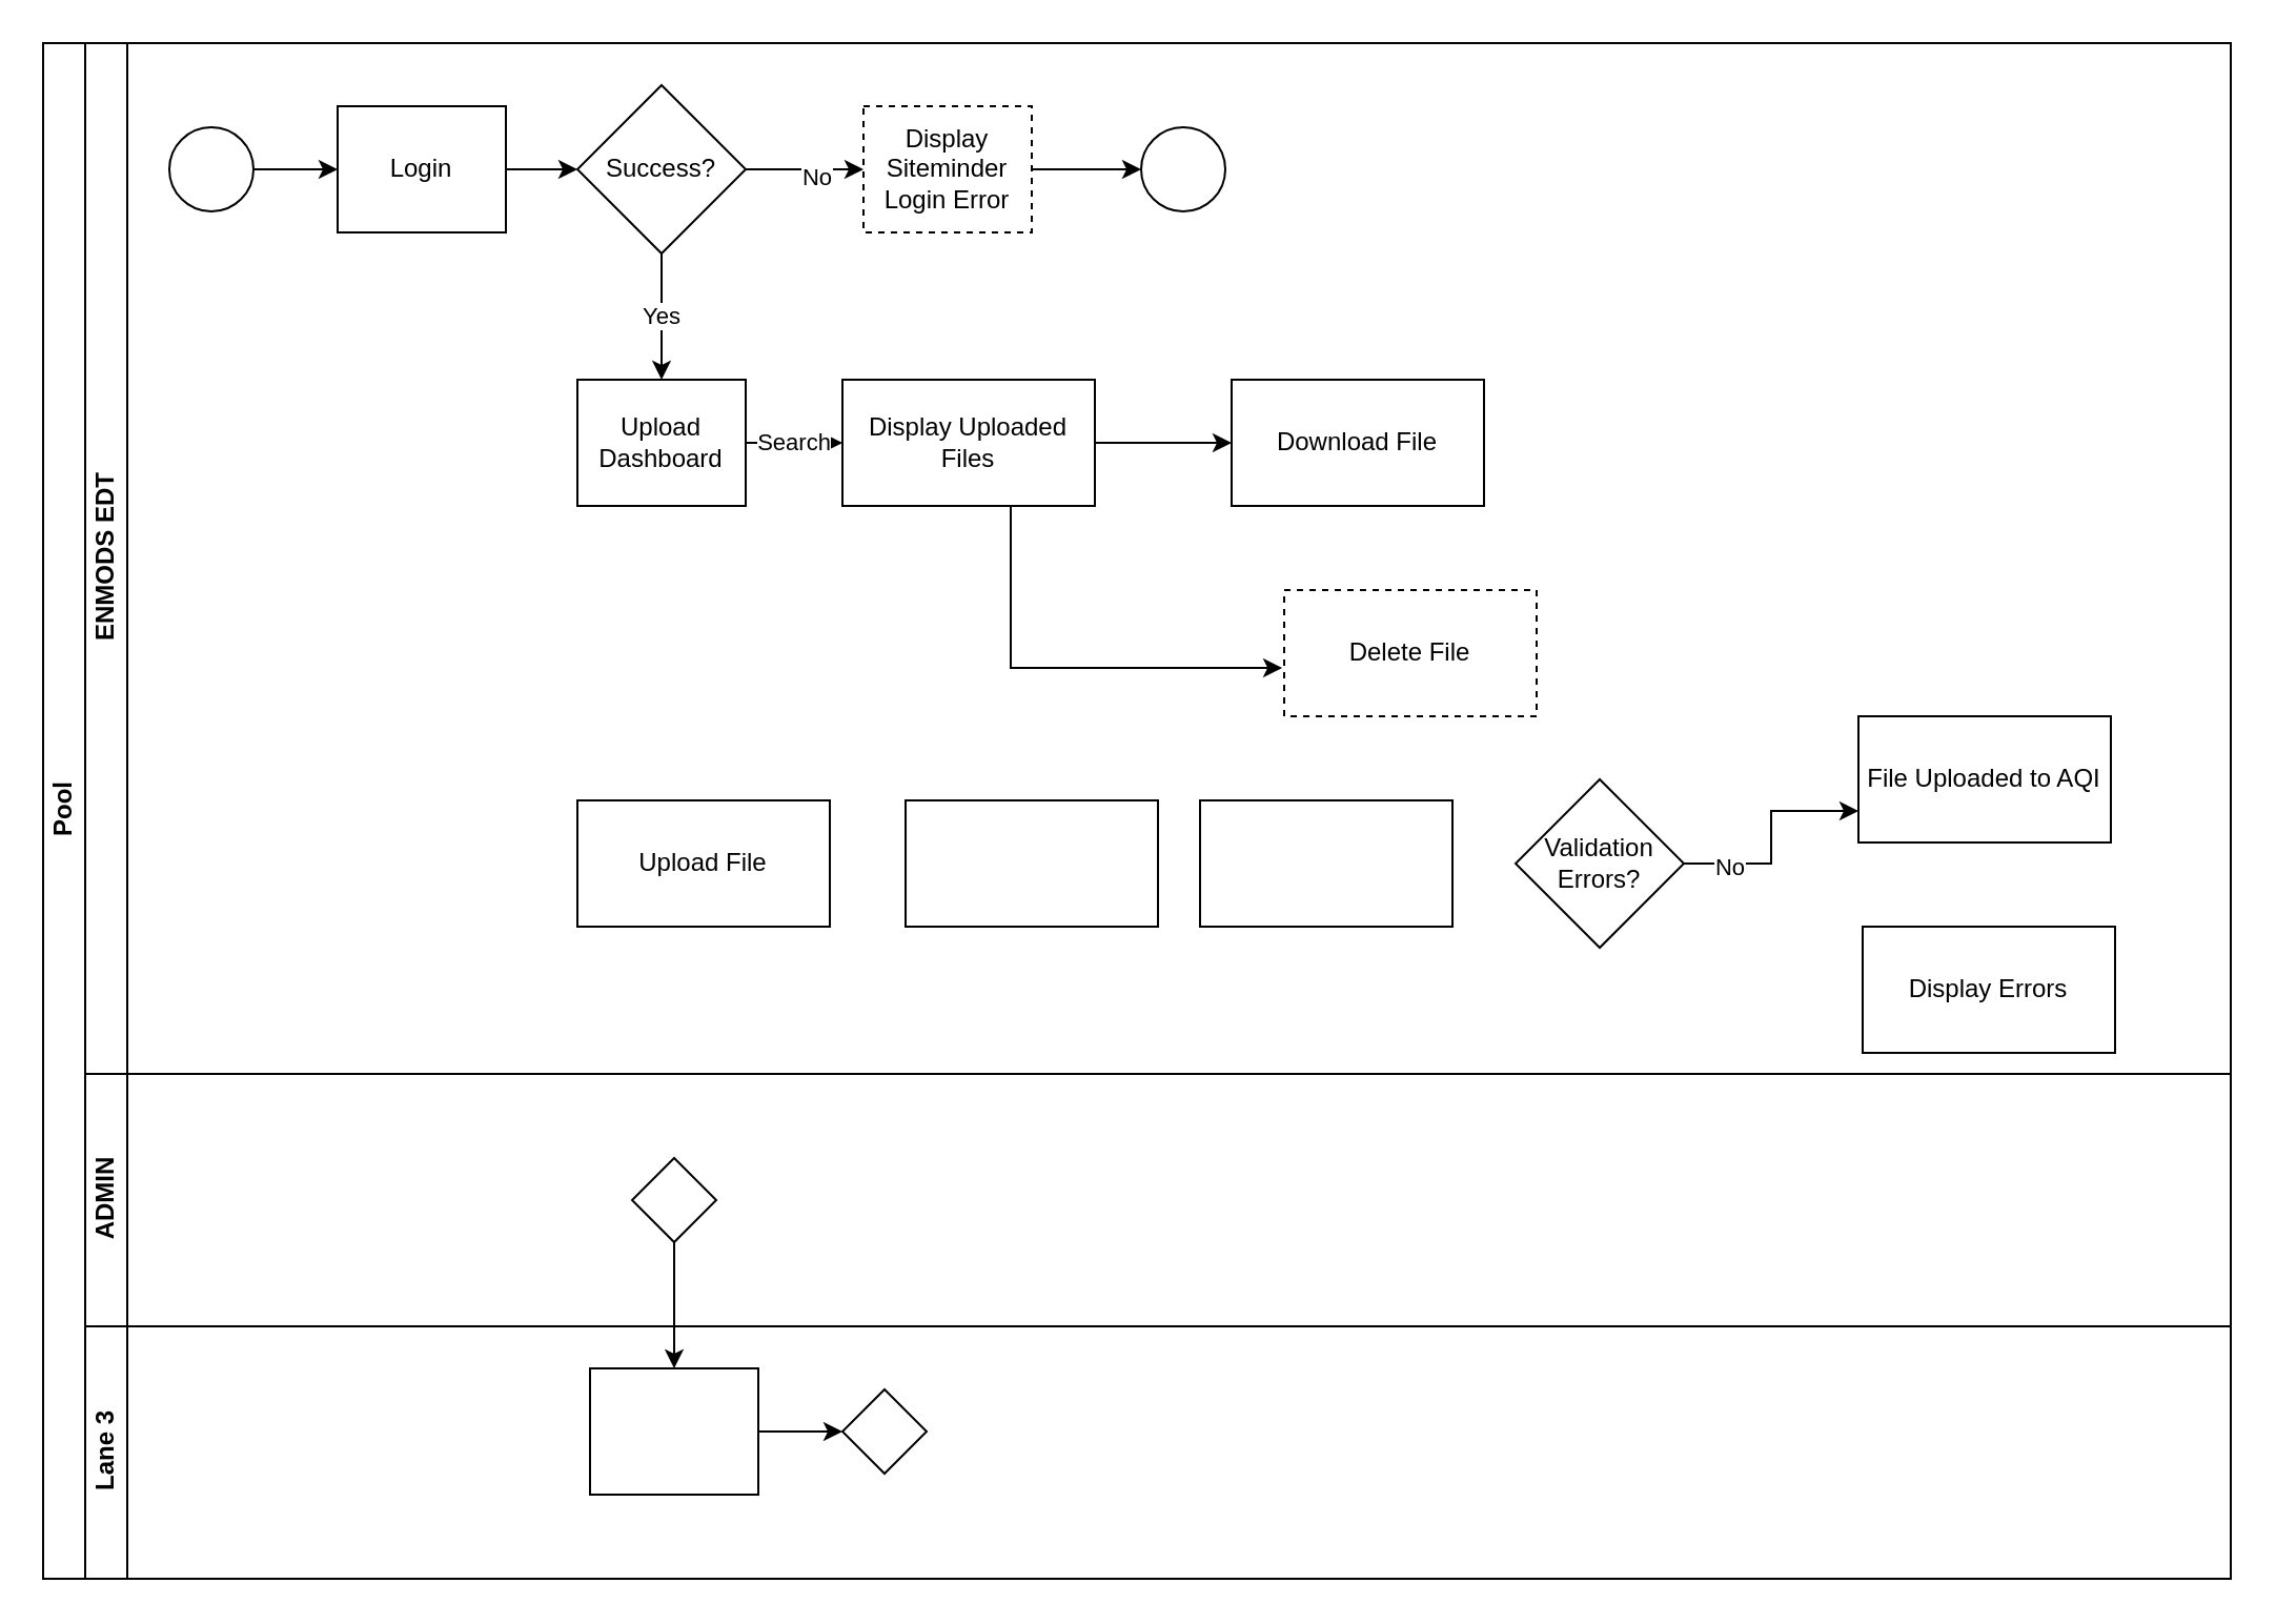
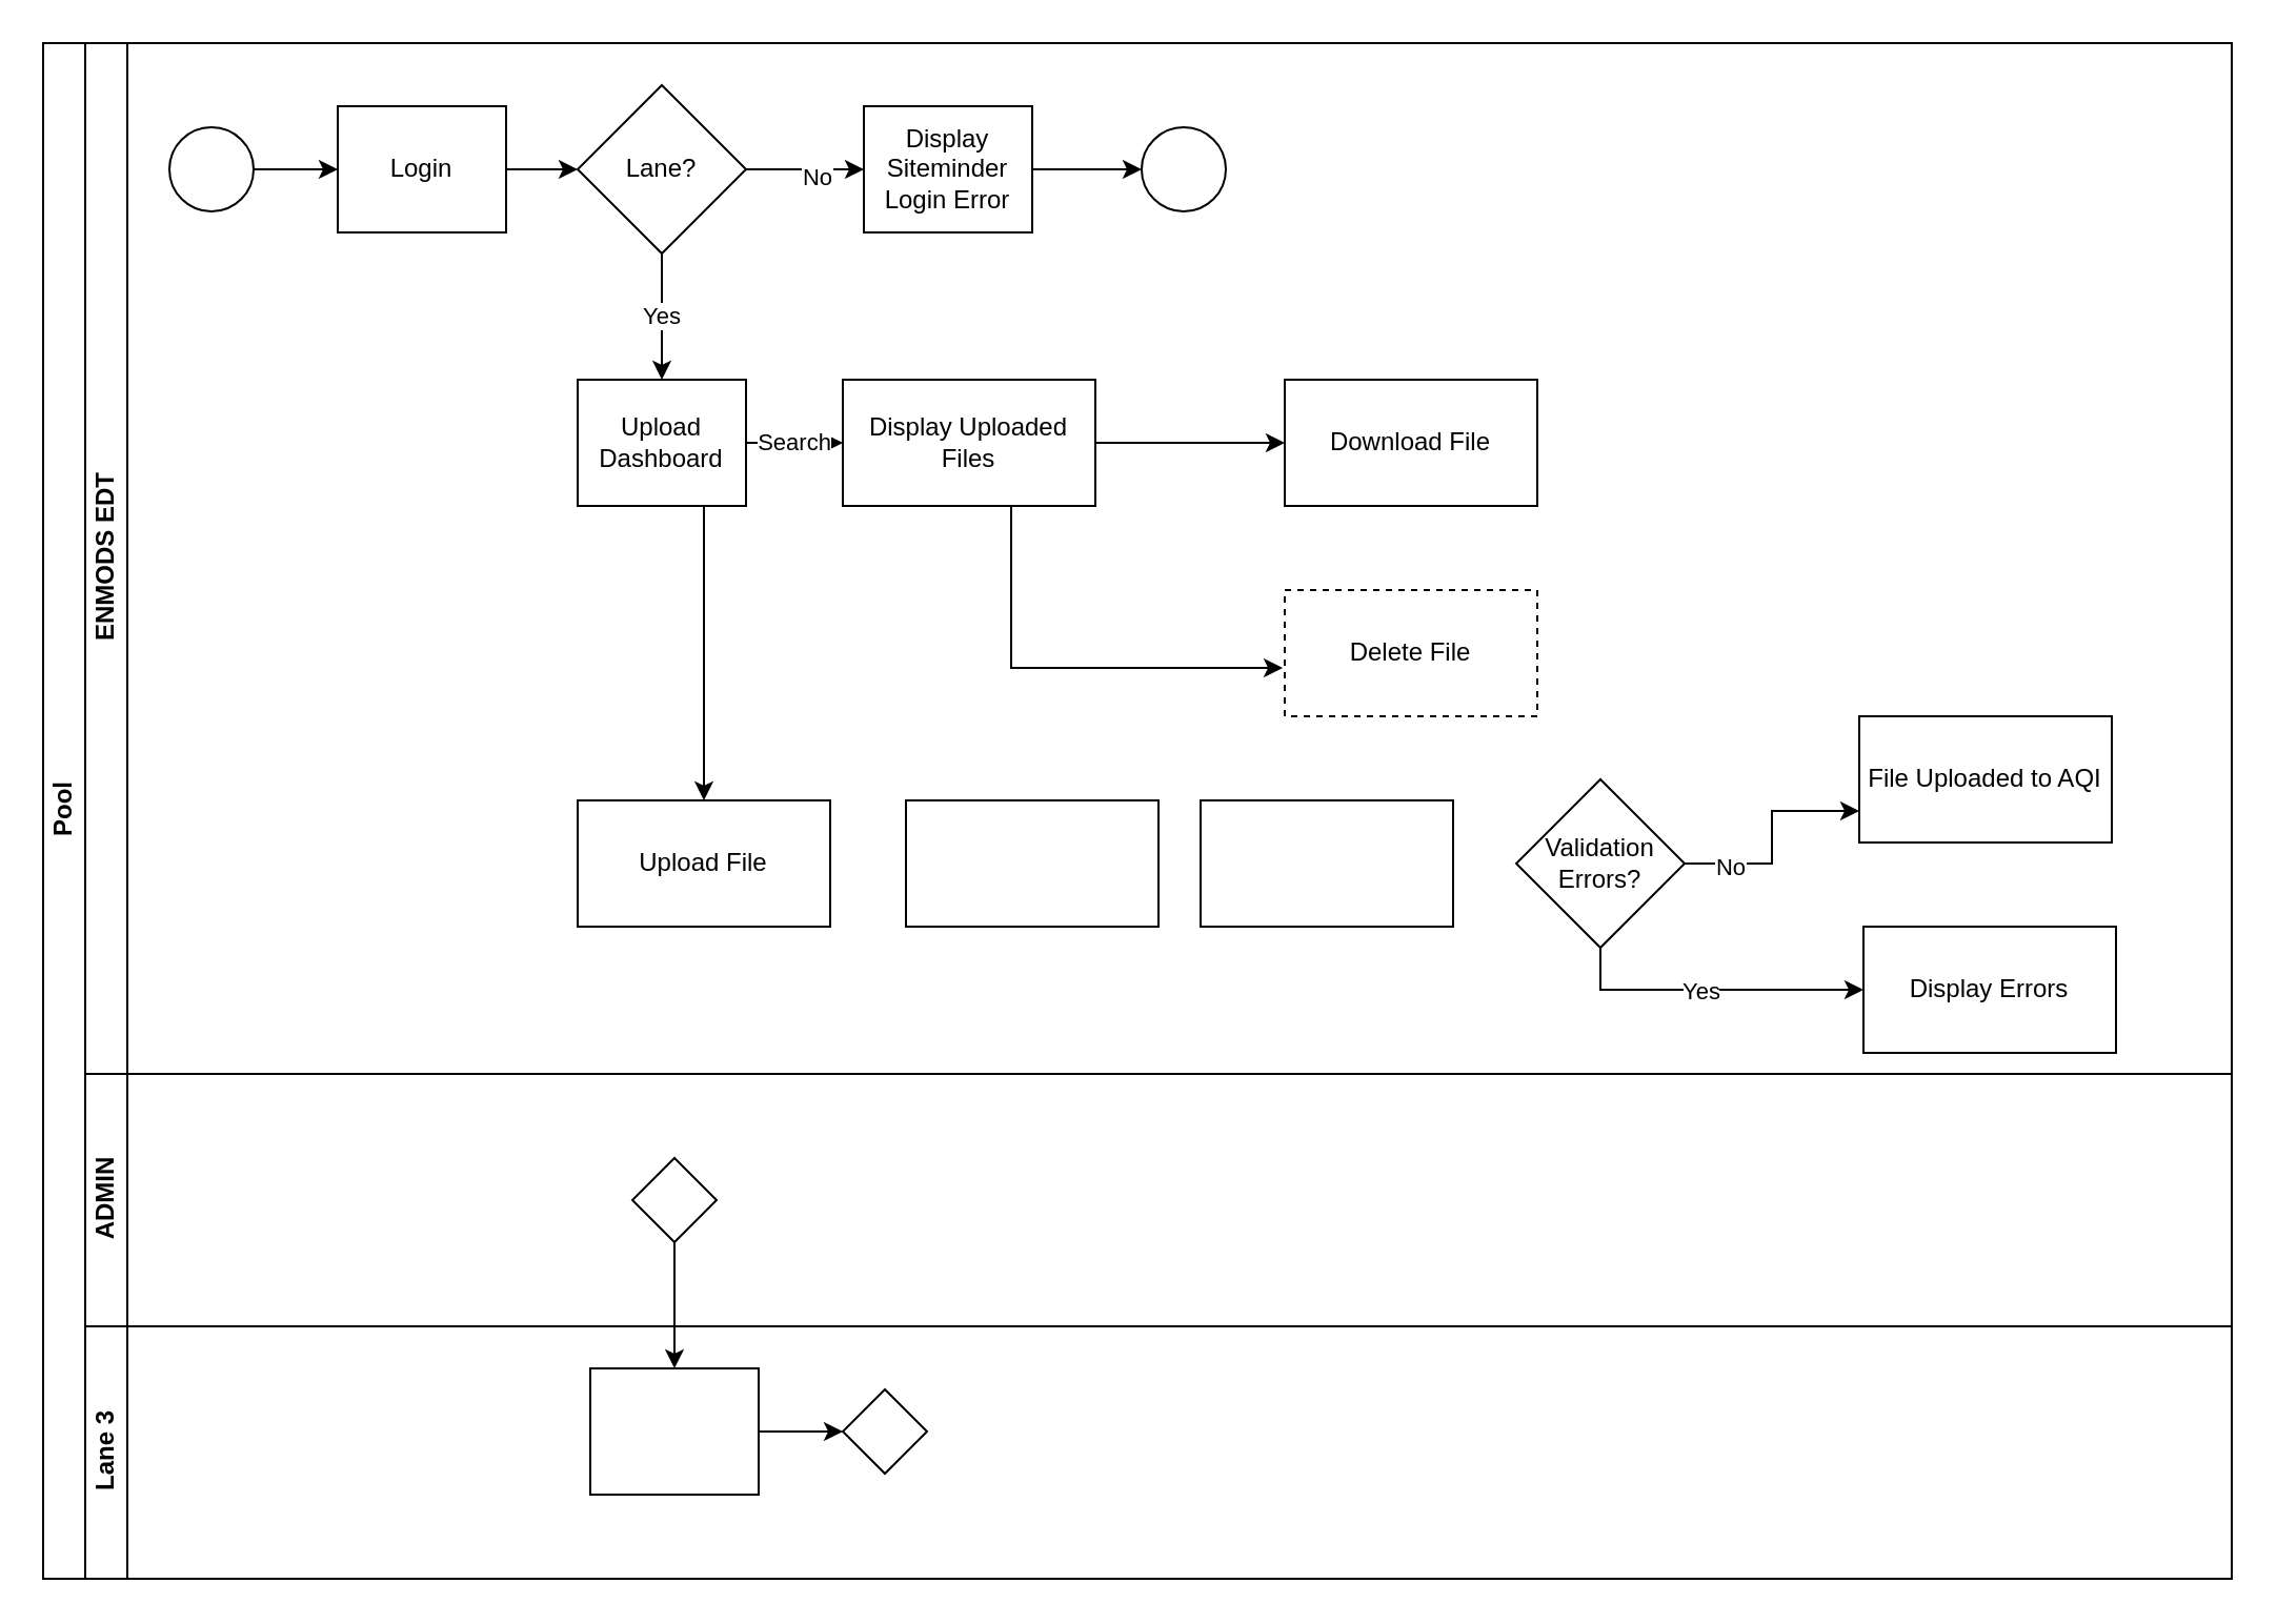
- <mxCell id="15" value="Success?" style="rhombus;whiteSpace=wrap;html=1;" vertex="1" parent="4"><mxGeometry x="234" y="20" width="80" height="80" as="geometry" /></mxCell>
+ <mxCell id="15" value="Lane?" style="rhombus;whiteSpace=wrap;html=1;" vertex="1" parent="4"><mxGeometry x="234" y="20" width="80" height="80" as="geometry" /></mxCell>
- <mxCell id="10" value="Display Siteminder Login Error" style="rounded=0;whiteSpace=wrap;html=1;fontFamily=Helvetica;fontSize=12;fontColor=#000000;align=center;dashed=1;" parent="4" vertex="1"><mxGeometry x="370" y="30" width="80" height="60" as="geometry" /></mxCell>
+ <mxCell id="10" value="Display Siteminder Login Error" style="rounded=0;whiteSpace=wrap;html=1;fontFamily=Helvetica;fontSize=12;fontColor=#000000;align=center;" parent="4" vertex="1"><mxGeometry x="370" y="30" width="80" height="60" as="geometry" /></mxCell>
- <mxCell id="22" value="Download File" style="rounded=0;whiteSpace=wrap;html=1;" vertex="1" parent="4"><mxGeometry x="545" y="160" width="120" height="60" as="geometry" /></mxCell>
+ <mxCell id="22" value="Download File" style="rounded=0;whiteSpace=wrap;html=1;" vertex="1" parent="4"><mxGeometry x="570" y="160" width="120" height="60" as="geometry" /></mxCell>
+ <mxCell id="17" style="edgeStyle=orthogonalEdgeStyle;rounded=0;orthogonalLoop=1;jettySize=auto;html=1;exitX=0.75;exitY=1;exitDx=0;exitDy=0;" edge="1" parent="4" source="18" target="24"><mxGeometry relative="1" as="geometry" /></mxCell>
+ <mxCell id="27" style="edgeStyle=orthogonalEdgeStyle;rounded=0;orthogonalLoop=1;jettySize=auto;html=1;" edge="1" parent="4" source="29" target="30"><mxGeometry relative="1" as="geometry"><Array as="points"><mxPoint x="720" y="450" /></Array></mxGeometry></mxCell>
+ <mxCell id="28" value="Yes" style="edgeLabel;html=1;align=center;verticalAlign=middle;resizable=0;points=[];" vertex="1" connectable="0" parent="27"><mxGeometry x="-0.078" relative="1" as="geometry"><mxPoint as="offset" /></mxGeometry></mxCell>
